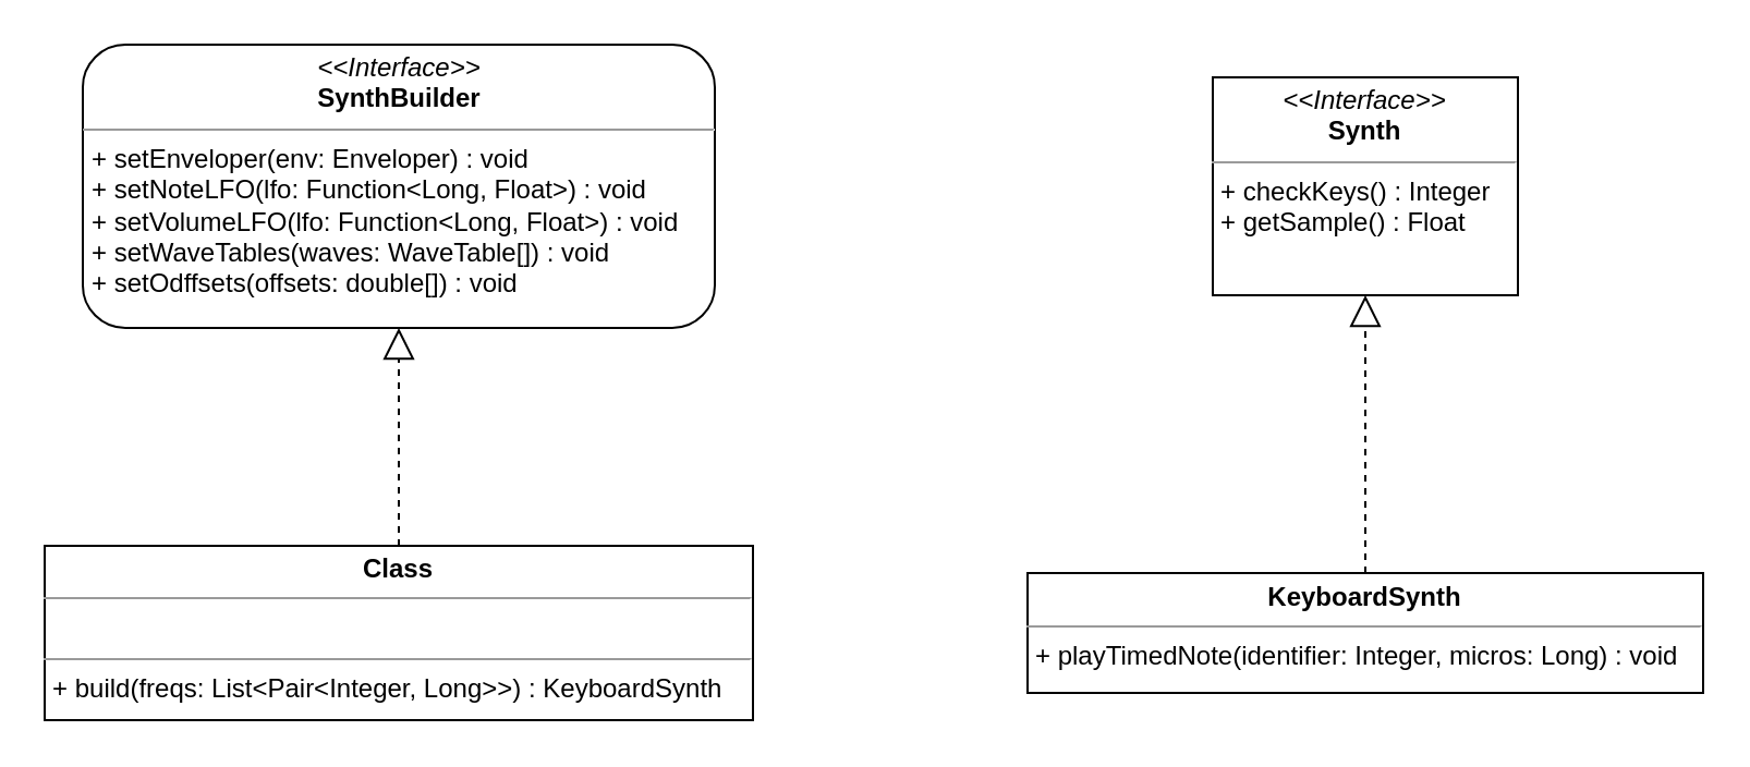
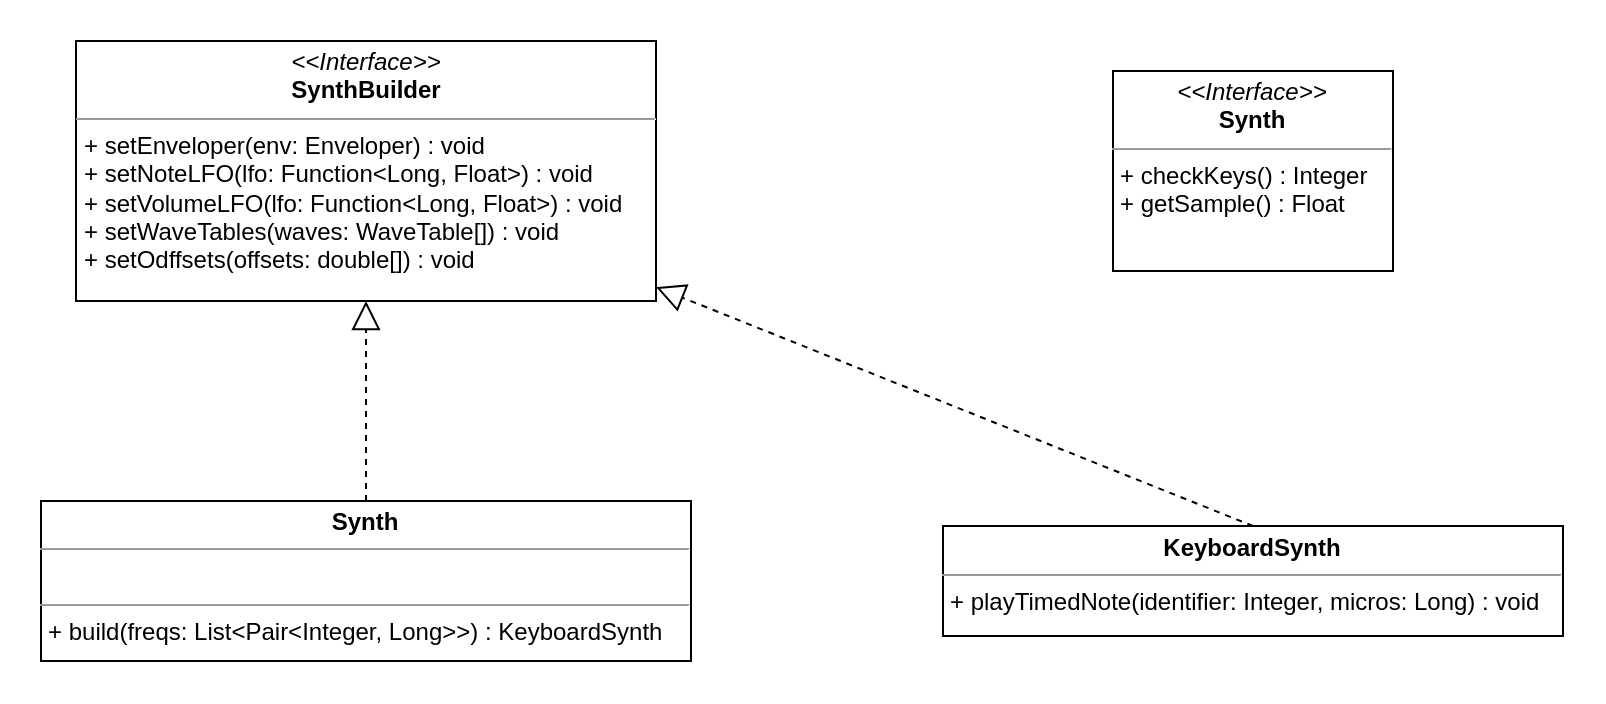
- <mxCell id="2" value="&lt;p style=&quot;margin: 0px ; margin-top: 4px ; text-align: center&quot;&gt;&lt;i&gt;&amp;lt;&amp;lt;Interface&amp;gt;&amp;gt;&lt;/i&gt;&lt;br&gt;&lt;b&gt;SynthBuilder&lt;/b&gt;&lt;/p&gt;&lt;hr size=&quot;1&quot;&gt;&lt;p style=&quot;margin: 0px 0px 0px 4px&quot;&gt;+ setEnveloper(env: Enveloper) : void&lt;br&gt;&lt;/p&gt;&lt;p style=&quot;margin: 0px 0px 0px 4px&quot;&gt;+ setNoteLFO(lfo: Function&amp;lt;Long, Float&amp;gt;) : void&lt;/p&gt;&lt;p style=&quot;margin: 0px 0px 0px 4px&quot;&gt;+ setVolumeLFO(lfo: Function&amp;lt;Long, Float&amp;gt;) : void&lt;/p&gt;&lt;p style=&quot;margin: 0px 0px 0px 4px&quot;&gt;+ setWaveTables(waves: WaveTable[]) : void&lt;/p&gt;&lt;p style=&quot;margin: 0px 0px 0px 4px&quot;&gt;+ setOdffsets(offsets: double[]) : void&lt;/p&gt;" style="verticalAlign=top;align=left;overflow=fill;fontSize=12;fontFamily=Helvetica;html=1;rounded=1;" vertex="1" parent="1"><mxGeometry x="37.5" y="20" width="290" height="130" as="geometry" /></mxCell>
+ <mxCell id="2" value="&lt;p style=&quot;margin: 0px ; margin-top: 4px ; text-align: center&quot;&gt;&lt;i&gt;&amp;lt;&amp;lt;Interface&amp;gt;&amp;gt;&lt;/i&gt;&lt;br&gt;&lt;b&gt;SynthBuilder&lt;/b&gt;&lt;/p&gt;&lt;hr size=&quot;1&quot;&gt;&lt;p style=&quot;margin: 0px 0px 0px 4px&quot;&gt;+ setEnveloper(env: Enveloper) : void&lt;br&gt;&lt;/p&gt;&lt;p style=&quot;margin: 0px 0px 0px 4px&quot;&gt;+ setNoteLFO(lfo: Function&amp;lt;Long, Float&amp;gt;) : void&lt;/p&gt;&lt;p style=&quot;margin: 0px 0px 0px 4px&quot;&gt;+ setVolumeLFO(lfo: Function&amp;lt;Long, Float&amp;gt;) : void&lt;/p&gt;&lt;p style=&quot;margin: 0px 0px 0px 4px&quot;&gt;+ setWaveTables(waves: WaveTable[]) : void&lt;/p&gt;&lt;p style=&quot;margin: 0px 0px 0px 4px&quot;&gt;+ setOdffsets(offsets: double[]) : void&lt;/p&gt;" style="verticalAlign=top;align=left;overflow=fill;fontSize=12;fontFamily=Helvetica;html=1;" vertex="1" parent="1"><mxGeometry x="37.5" y="20" width="290" height="130" as="geometry" /></mxCell>
- <mxCell id="7" value="" style="endArrow=block;dashed=1;endFill=0;endSize=12;html=1;exitX=0.5;exitY=0;exitDx=0;exitDy=0;" edge="1" parent="1" source="6" target="5"><mxGeometry width="160" relative="1" as="geometry"><mxPoint x="601" y="262.5" as="sourcePoint" /><mxPoint x="776" y="220" as="targetPoint" /></mxGeometry></mxCell>
+ <mxCell id="7" value="" style="endArrow=block;dashed=1;endFill=0;endSize=12;html=1;exitX=0.5;exitY=0;exitDx=0;exitDy=0;" edge="1" parent="1" source="6" target="2"><mxGeometry width="160" relative="1" as="geometry"><mxPoint x="601" y="262.5" as="sourcePoint" /><mxPoint x="776" y="220" as="targetPoint" /></mxGeometry></mxCell>
- <mxCell id="3" value="&lt;p style=&quot;margin: 0px ; margin-top: 4px ; text-align: center&quot;&gt;&lt;b&gt;Class&lt;/b&gt;&lt;/p&gt;&lt;hr size=&quot;1&quot;&gt;&lt;p style=&quot;margin: 0px ; margin-left: 4px&quot;&gt;&lt;br&gt;&lt;/p&gt;&lt;hr size=&quot;1&quot;&gt;&lt;p style=&quot;margin: 0px ; margin-left: 4px&quot;&gt;+ build(freqs: List&amp;lt;Pair&amp;lt;Integer, Long&amp;gt;&amp;gt;) : KeyboardSynth&lt;/p&gt;" style="verticalAlign=top;align=left;overflow=fill;fontSize=12;fontFamily=Helvetica;html=1;" vertex="1" parent="1"><mxGeometry x="20" y="250" width="325" height="80" as="geometry" /></mxCell>
+ <mxCell id="3" value="&lt;p style=&quot;margin: 0px ; margin-top: 4px ; text-align: center&quot;&gt;&lt;b&gt;Synth&lt;/b&gt;&lt;/p&gt;&lt;hr size=&quot;1&quot;&gt;&lt;p style=&quot;margin: 0px ; margin-left: 4px&quot;&gt;&lt;br&gt;&lt;/p&gt;&lt;hr size=&quot;1&quot;&gt;&lt;p style=&quot;margin: 0px ; margin-left: 4px&quot;&gt;+ build(freqs: List&amp;lt;Pair&amp;lt;Integer, Long&amp;gt;&amp;gt;) : KeyboardSynth&lt;/p&gt;" style="verticalAlign=top;align=left;overflow=fill;fontSize=12;fontFamily=Helvetica;html=1;" vertex="1" parent="1"><mxGeometry x="20" y="250" width="325" height="80" as="geometry" /></mxCell>
